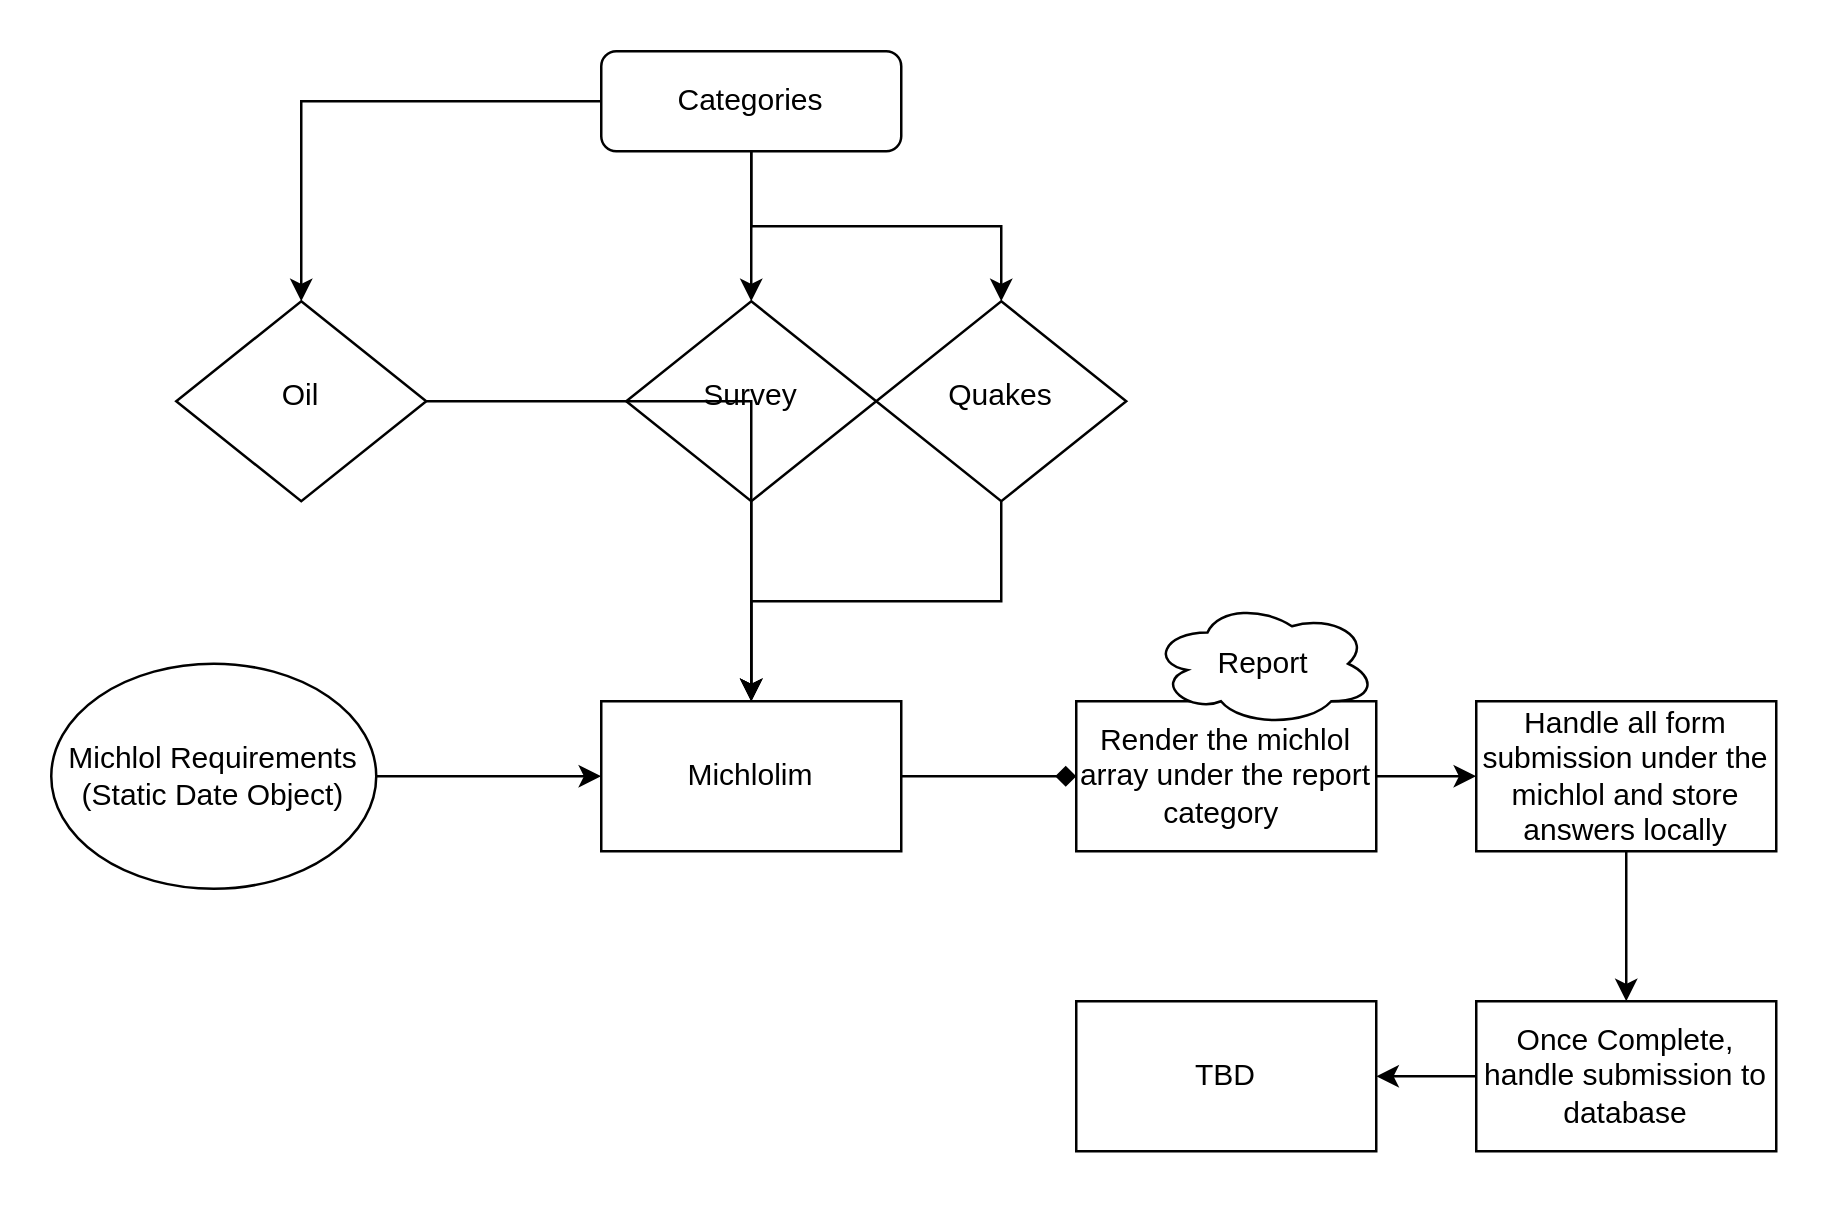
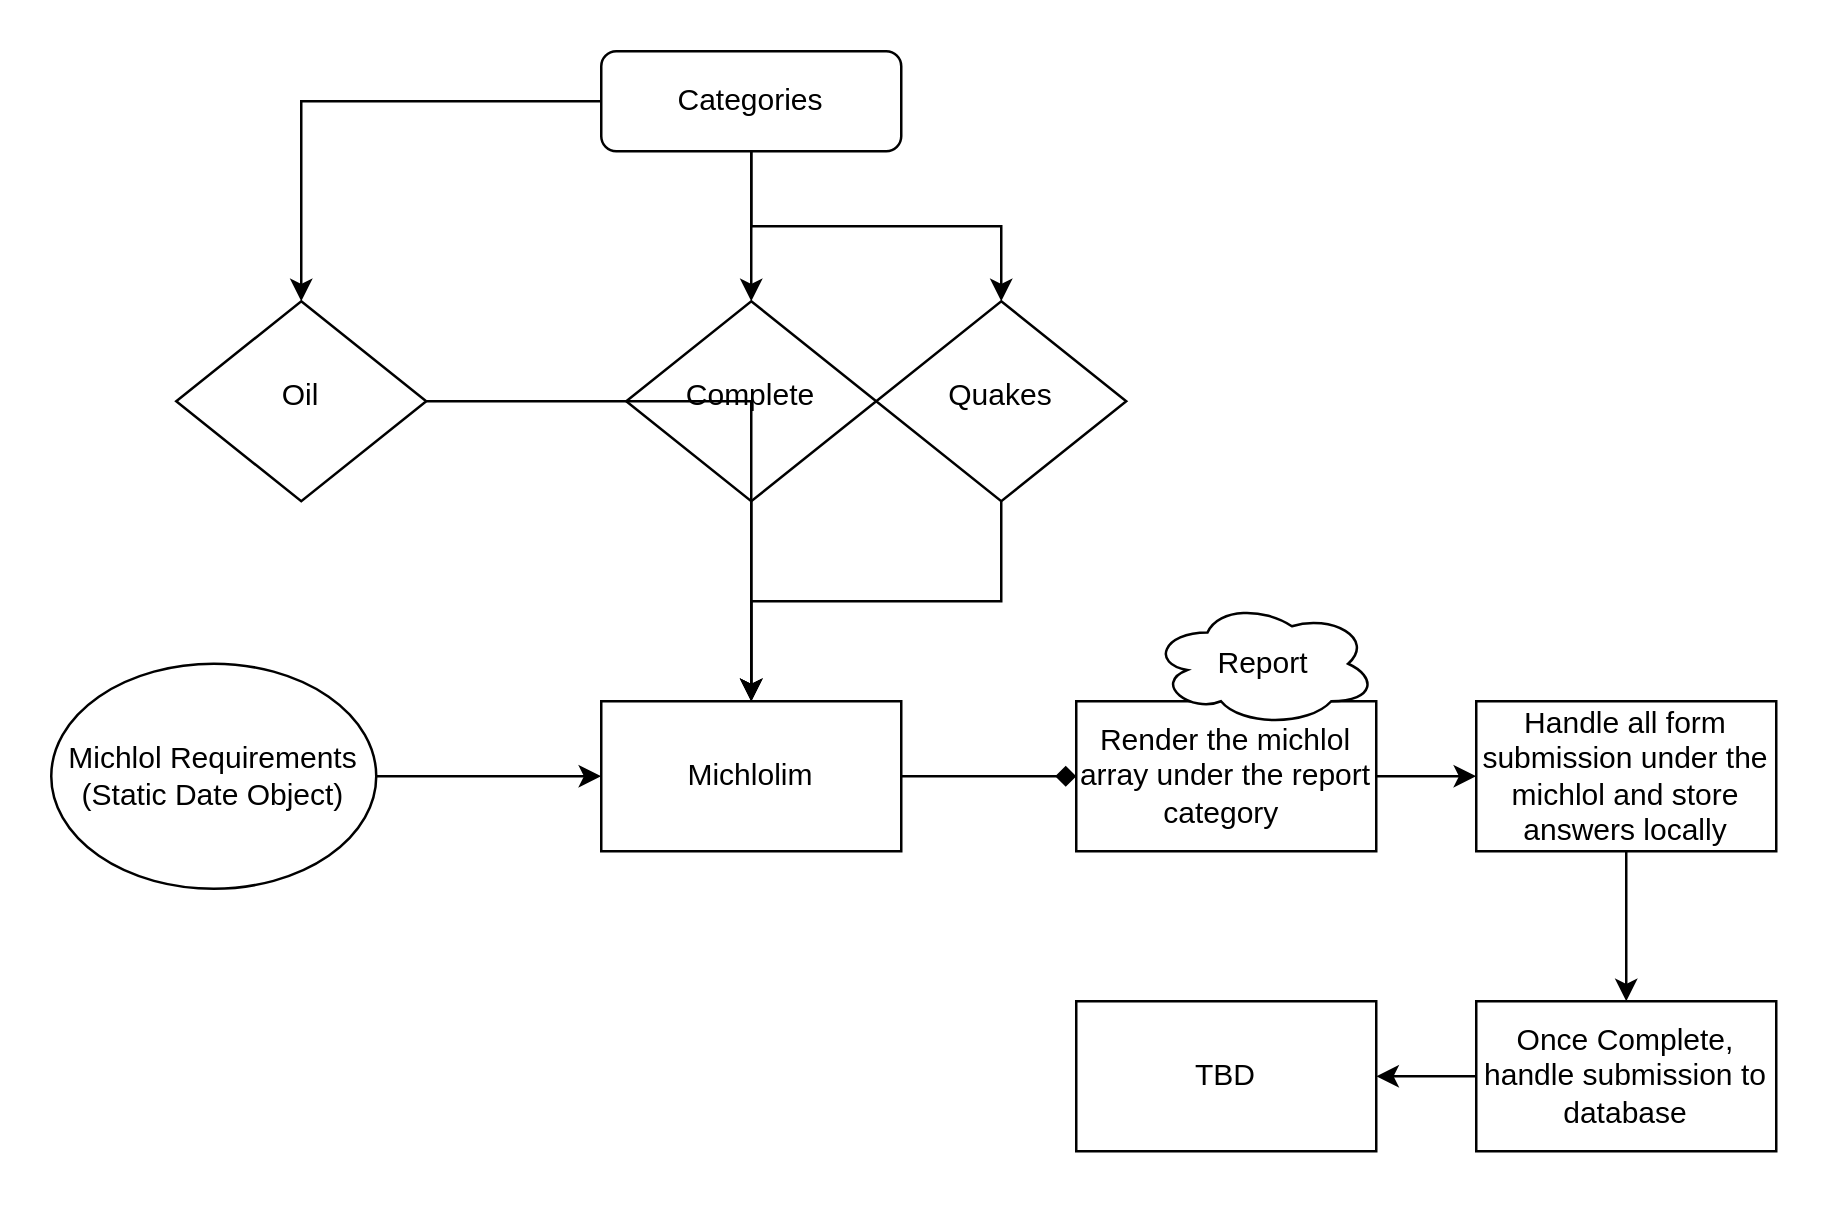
- <mxCell id="7" value="Survey" style="rhombus;whiteSpace=wrap;html=1;shadow=0;fontFamily=Helvetica;fontSize=12;align=center;strokeWidth=1;spacing=6;spacingTop=-4;" parent="1" vertex="1"><mxGeometry x="250" y="120" width="100" height="80" as="geometry" /></mxCell>
+ <mxCell id="7" value="Complete" style="rhombus;whiteSpace=wrap;html=1;shadow=0;fontFamily=Helvetica;fontSize=12;align=center;strokeWidth=1;spacing=6;spacingTop=-4;" parent="1" vertex="1"><mxGeometry x="250" y="120" width="100" height="80" as="geometry" /></mxCell>
